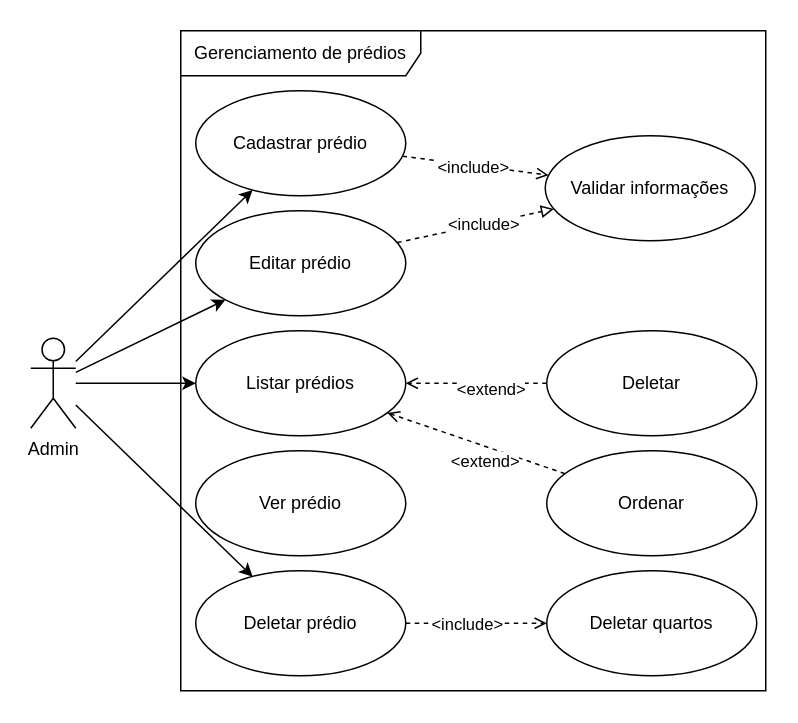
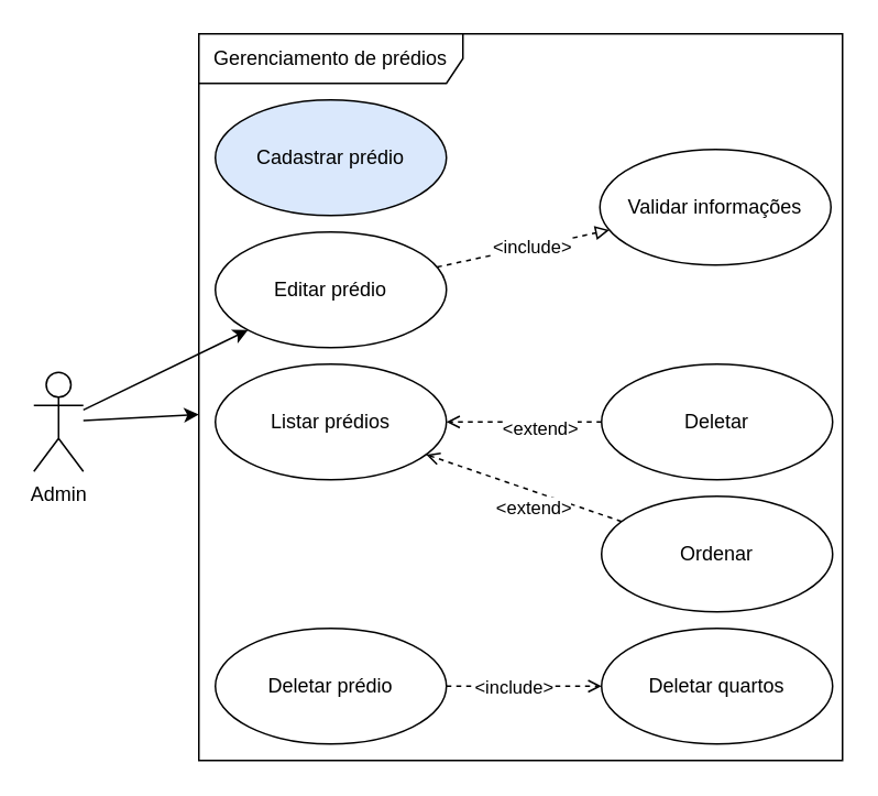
- <mxCell id="10" value="Cadastrar prédio" style="ellipse;whiteSpace=wrap;html=1;" parent="1" vertex="1"><mxGeometry x="130" y="60" width="140" height="70" as="geometry" /></mxCell>
+ <mxCell id="10" value="Cadastrar prédio" style="ellipse;whiteSpace=wrap;html=1;fillColor=#dae8fc;" parent="1" vertex="1"><mxGeometry x="130" y="60" width="140" height="70" as="geometry" /></mxCell>
- <mxCell id="8" style="edgeStyle=none;html=1;dashed=1;endArrow=open;endFill=0;" edge="1" parent="1" source="10" target="26"><mxGeometry relative="1" as="geometry" /></mxCell>
- <mxCell id="9" value="&amp;lt;include&amp;gt;" style="edgeLabel;html=1;align=center;verticalAlign=middle;resizable=0;points=[];" vertex="1" connectable="0" parent="8"><mxGeometry x="0.243" y="1" relative="1" as="geometry"><mxPoint x="-14" as="offset" /></mxGeometry></mxCell>
- <mxCell id="3" style="edgeStyle=none;html=1;" parent="1" source="7" target="10" edge="1"><mxGeometry relative="1" as="geometry" /></mxCell>
- <mxCell id="4" style="edgeStyle=none;html=1;" parent="1" source="7" target="11" edge="1"><mxGeometry relative="1" as="geometry" /></mxCell>
- <mxCell id="6" style="edgeStyle=none;html=1;" parent="1" source="7" target="24" edge="1"><mxGeometry relative="1" as="geometry" /></mxCell>
+ <mxCell id="6" style="edgeStyle=none;html=1;" parent="1" source="7" target="2" edge="1"><mxGeometry relative="1" as="geometry" /></mxCell>
- <mxCell id="18" value="Ver prédio" style="ellipse;whiteSpace=wrap;html=1;" parent="1" vertex="1"><mxGeometry x="130" y="300" width="140" height="70" as="geometry" /></mxCell>
